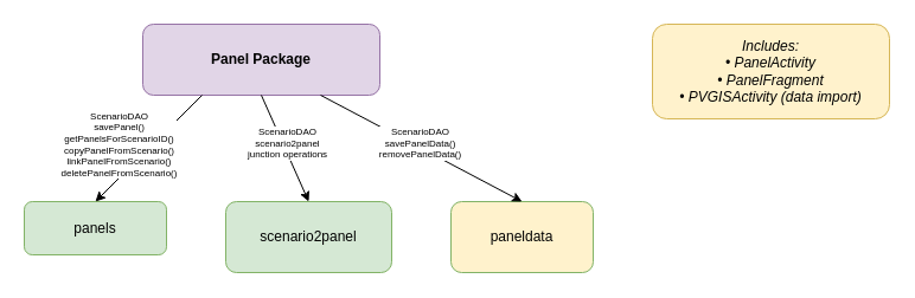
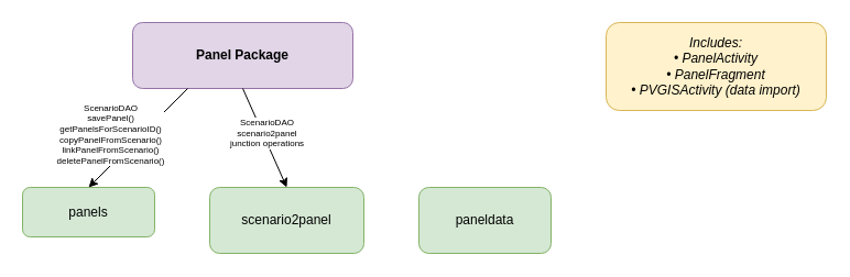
- <mxCell id="10" value="" style="endArrow=classic;html=1;rounded=1;exitX=0.75;exitY=1;exitDx=0;exitDy=0;entryX=0.5;entryY=0;entryDx=0;entryDy=0;" edge="1" parent="1" source="2" target="5"><mxGeometry width="50" height="50" relative="1" as="geometry"><mxPoint x="370" y="370" as="sourcePoint" /><mxPoint x="420" y="320" as="targetPoint" /></mxGeometry></mxCell>
- <mxCell id="11" value="ScenarioDAO&#10;savePanelData()&#10;removePanelData()" style="edgeLabel;html=1;align=center;verticalAlign=middle;resizable=0;points=[];fontSize=8;fontColor=#000000;labelBackgroundColor=#FFFFFF;" vertex="1" connectable="0" parent="10"><mxGeometry x="-0.2" y="1" relative="1" as="geometry"><mxPoint x="15" y="5" as="offset" /></mxGeometry></mxCell>
- <mxCell id="5" value="paneldata" style="rounded=1;whiteSpace=wrap;html=1;fillColor=#fff2cc;strokeColor=#82B366;fontColor=#000000;" vertex="1" parent="1"><mxGeometry x="380" y="170" width="120" height="60" as="geometry" /></mxCell>
+ <mxCell id="5" value="paneldata" style="rounded=1;whiteSpace=wrap;html=1;fillColor=#D5E8D4;strokeColor=#82B366;fontColor=#000000;" vertex="1" parent="1"><mxGeometry x="380" y="170" width="120" height="60" as="geometry" /></mxCell>
